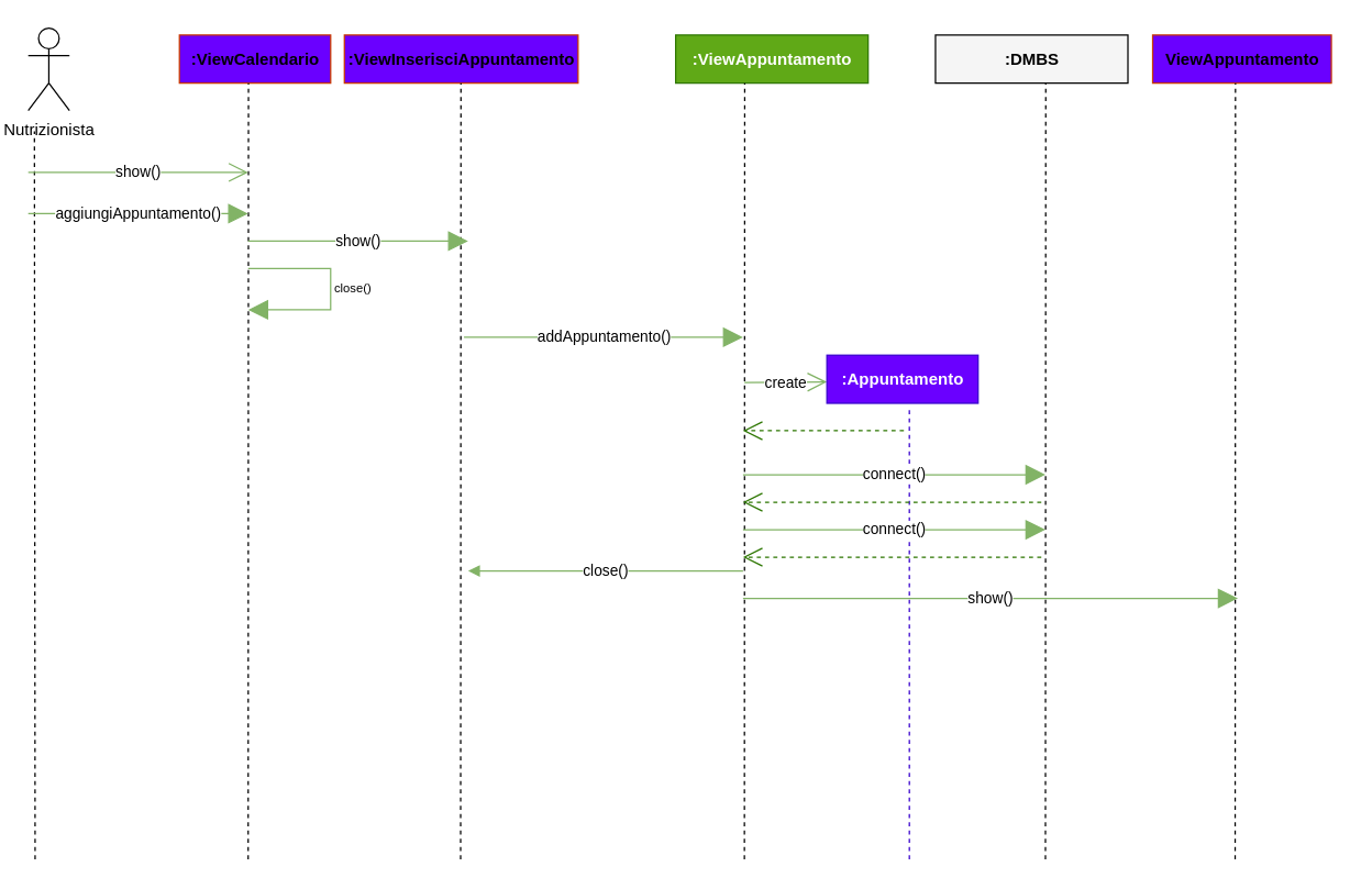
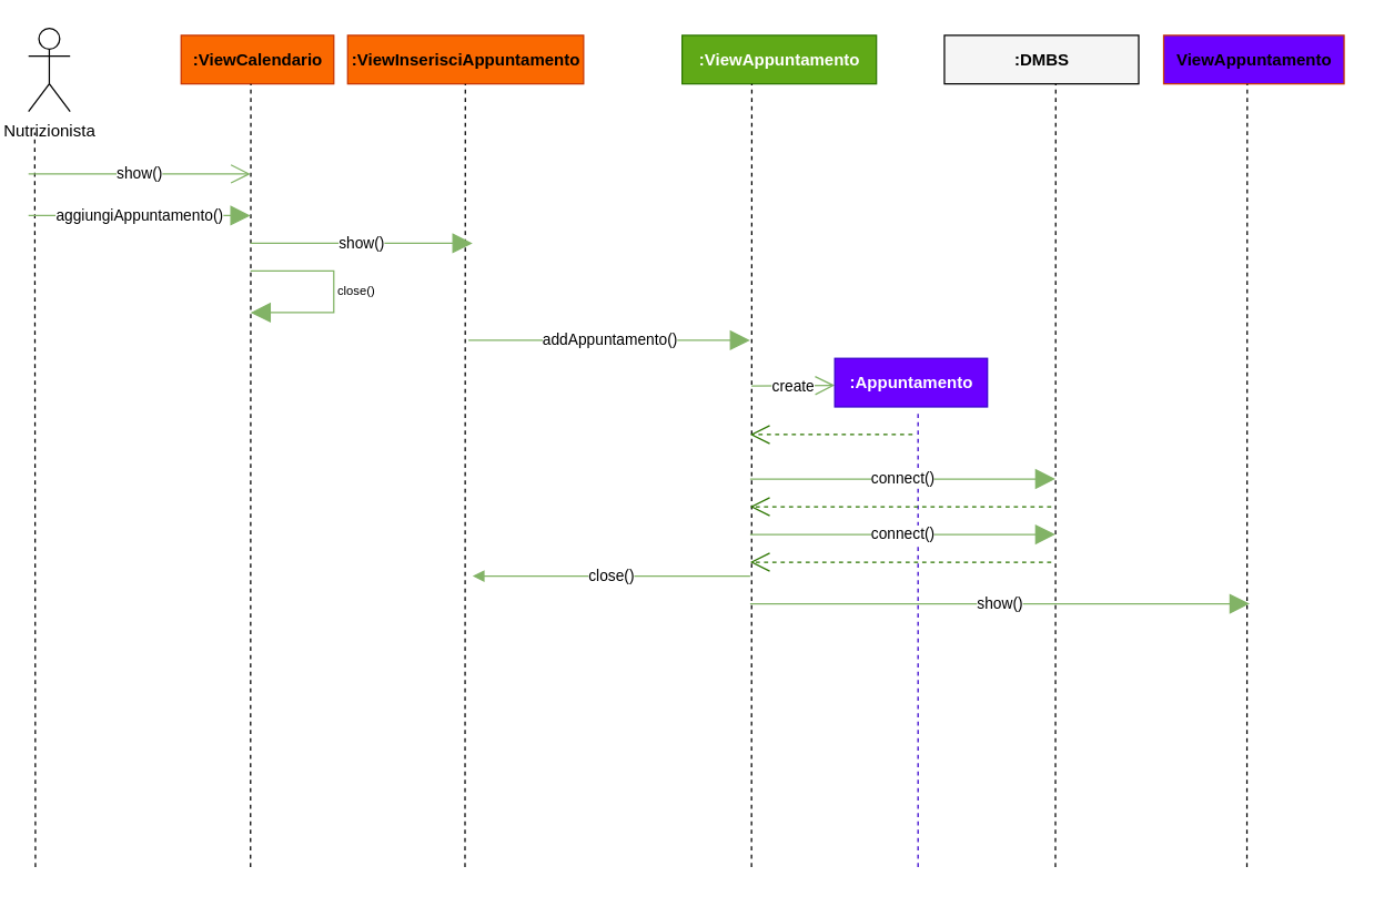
- <mxCell id="4" value="&lt;b&gt;:ViewCalendario&lt;/b&gt;" style="html=1;fillColor=#6a00ff;fontColor=#000000;strokeColor=#C73500;" parent="1" vertex="1"><mxGeometry x="130" y="25" width="110" height="35" as="geometry" /></mxCell>
+ <mxCell id="4" value="&lt;b&gt;:ViewCalendario&lt;/b&gt;" style="html=1;fillColor=#fa6800;fontColor=#000000;strokeColor=#C73500;" parent="1" vertex="1"><mxGeometry x="130" y="25" width="110" height="35" as="geometry" /></mxCell>
- <mxCell id="16" value="&lt;b&gt;:ViewInserisciAppuntamento&lt;/b&gt;" style="html=1;fillColor=#6a00ff;fontColor=#000000;strokeColor=#C73500;" vertex="1" parent="1"><mxGeometry x="250" y="25" width="170" height="35" as="geometry" /></mxCell>
+ <mxCell id="16" value="&lt;b&gt;:ViewInserisciAppuntamento&lt;/b&gt;" style="html=1;fillColor=#fa6800;fontColor=#000000;strokeColor=#C73500;" vertex="1" parent="1"><mxGeometry x="250" y="25" width="170" height="35" as="geometry" /></mxCell>
